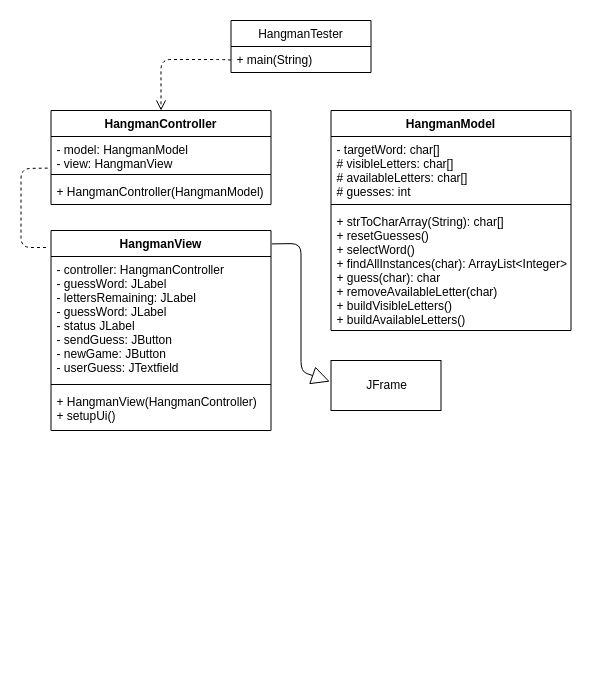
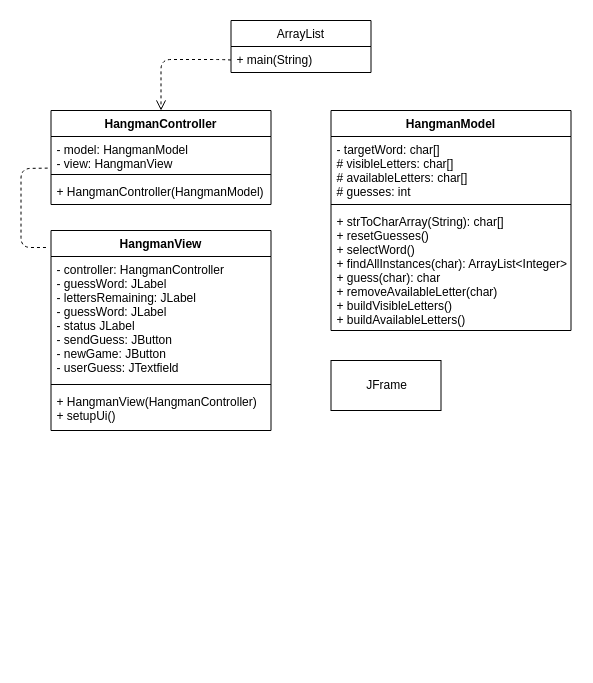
- <mxCell id="18" value="HangmanTester" style="swimlane;fontStyle=0;childLayout=stackLayout;horizontal=1;startSize=26;fillColor=none;horizontalStack=0;resizeParent=1;resizeParentMax=0;resizeLast=0;collapsible=1;marginBottom=0;" parent="1" vertex="1"><mxGeometry as="geometry" y="20" x="230.5" height="52" width="140" /></mxCell>
+ <mxCell id="18" value="ArrayList" style="swimlane;fontStyle=0;childLayout=stackLayout;horizontal=1;startSize=26;fillColor=none;horizontalStack=0;resizeParent=1;resizeParentMax=0;resizeLast=0;collapsible=1;marginBottom=0;" parent="1" vertex="1"><mxGeometry as="geometry" y="20" x="230.5" height="52" width="140" /></mxCell>
- <mxCell id="17" value="&lt;br&gt;" style="endArrow=block;endSize=16;endFill=0;html=1;exitX=1.004;exitY=0.067;exitDx=0;exitDy=0;exitPerimeter=0;entryX=-0.011;entryY=0.421;entryDx=0;entryDy=0;entryPerimeter=0;" target="14" parent="1" edge="1" source="2"><mxGeometry as="geometry" relative="1" width="160"><mxPoint as="sourcePoint" y="480" x="220.5" /><mxPoint as="targetPoint" y="480" x="300.5" /><Array as="points"><mxPoint y="243" x="300.5" /><mxPoint y="371" x="300.5" /></Array></mxGeometry></mxCell>
